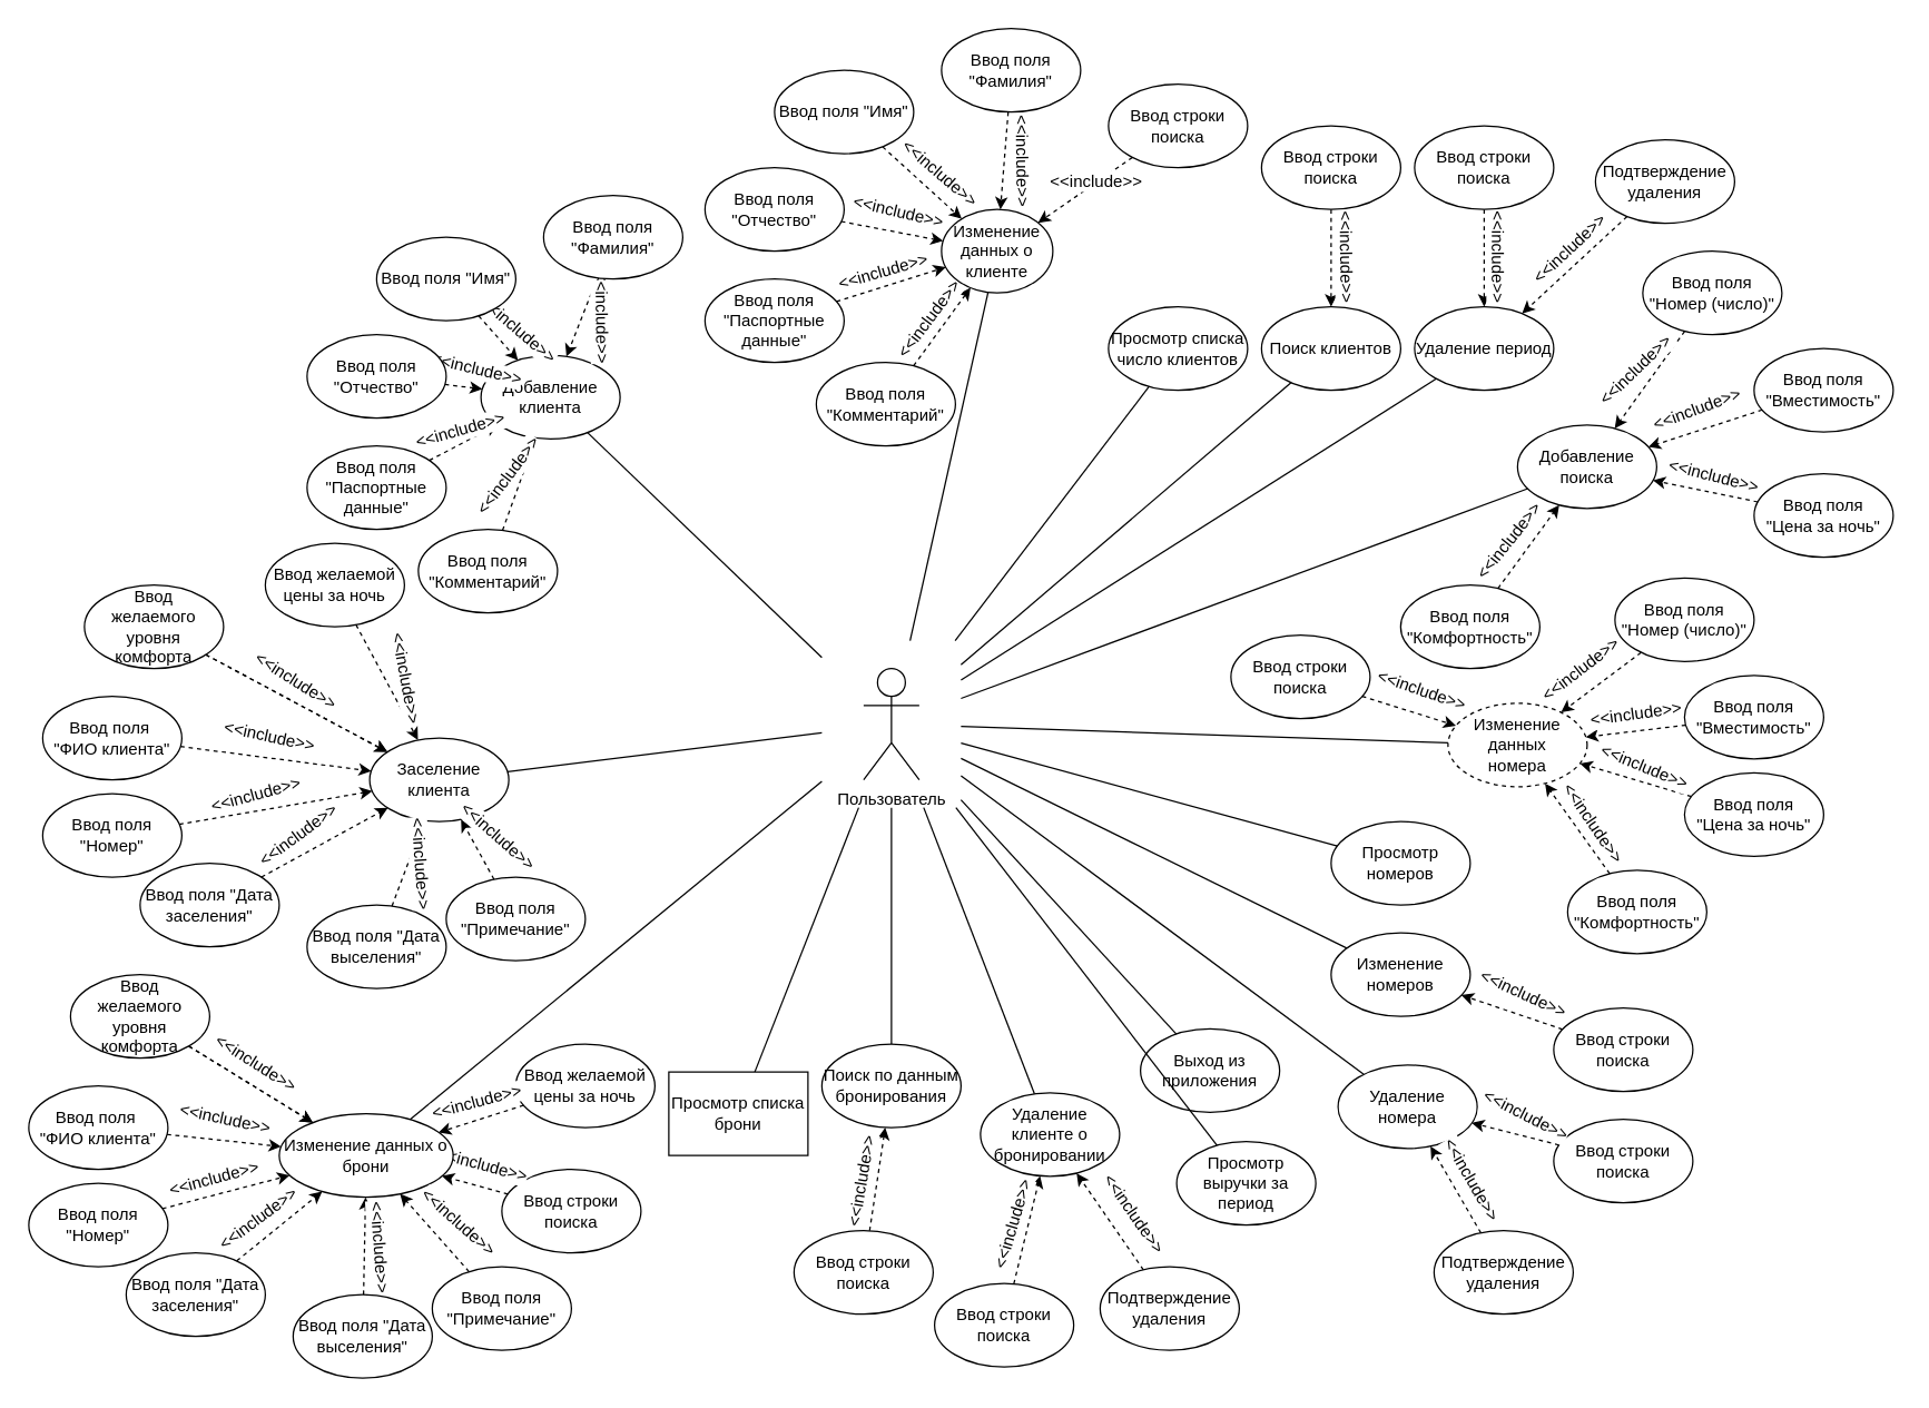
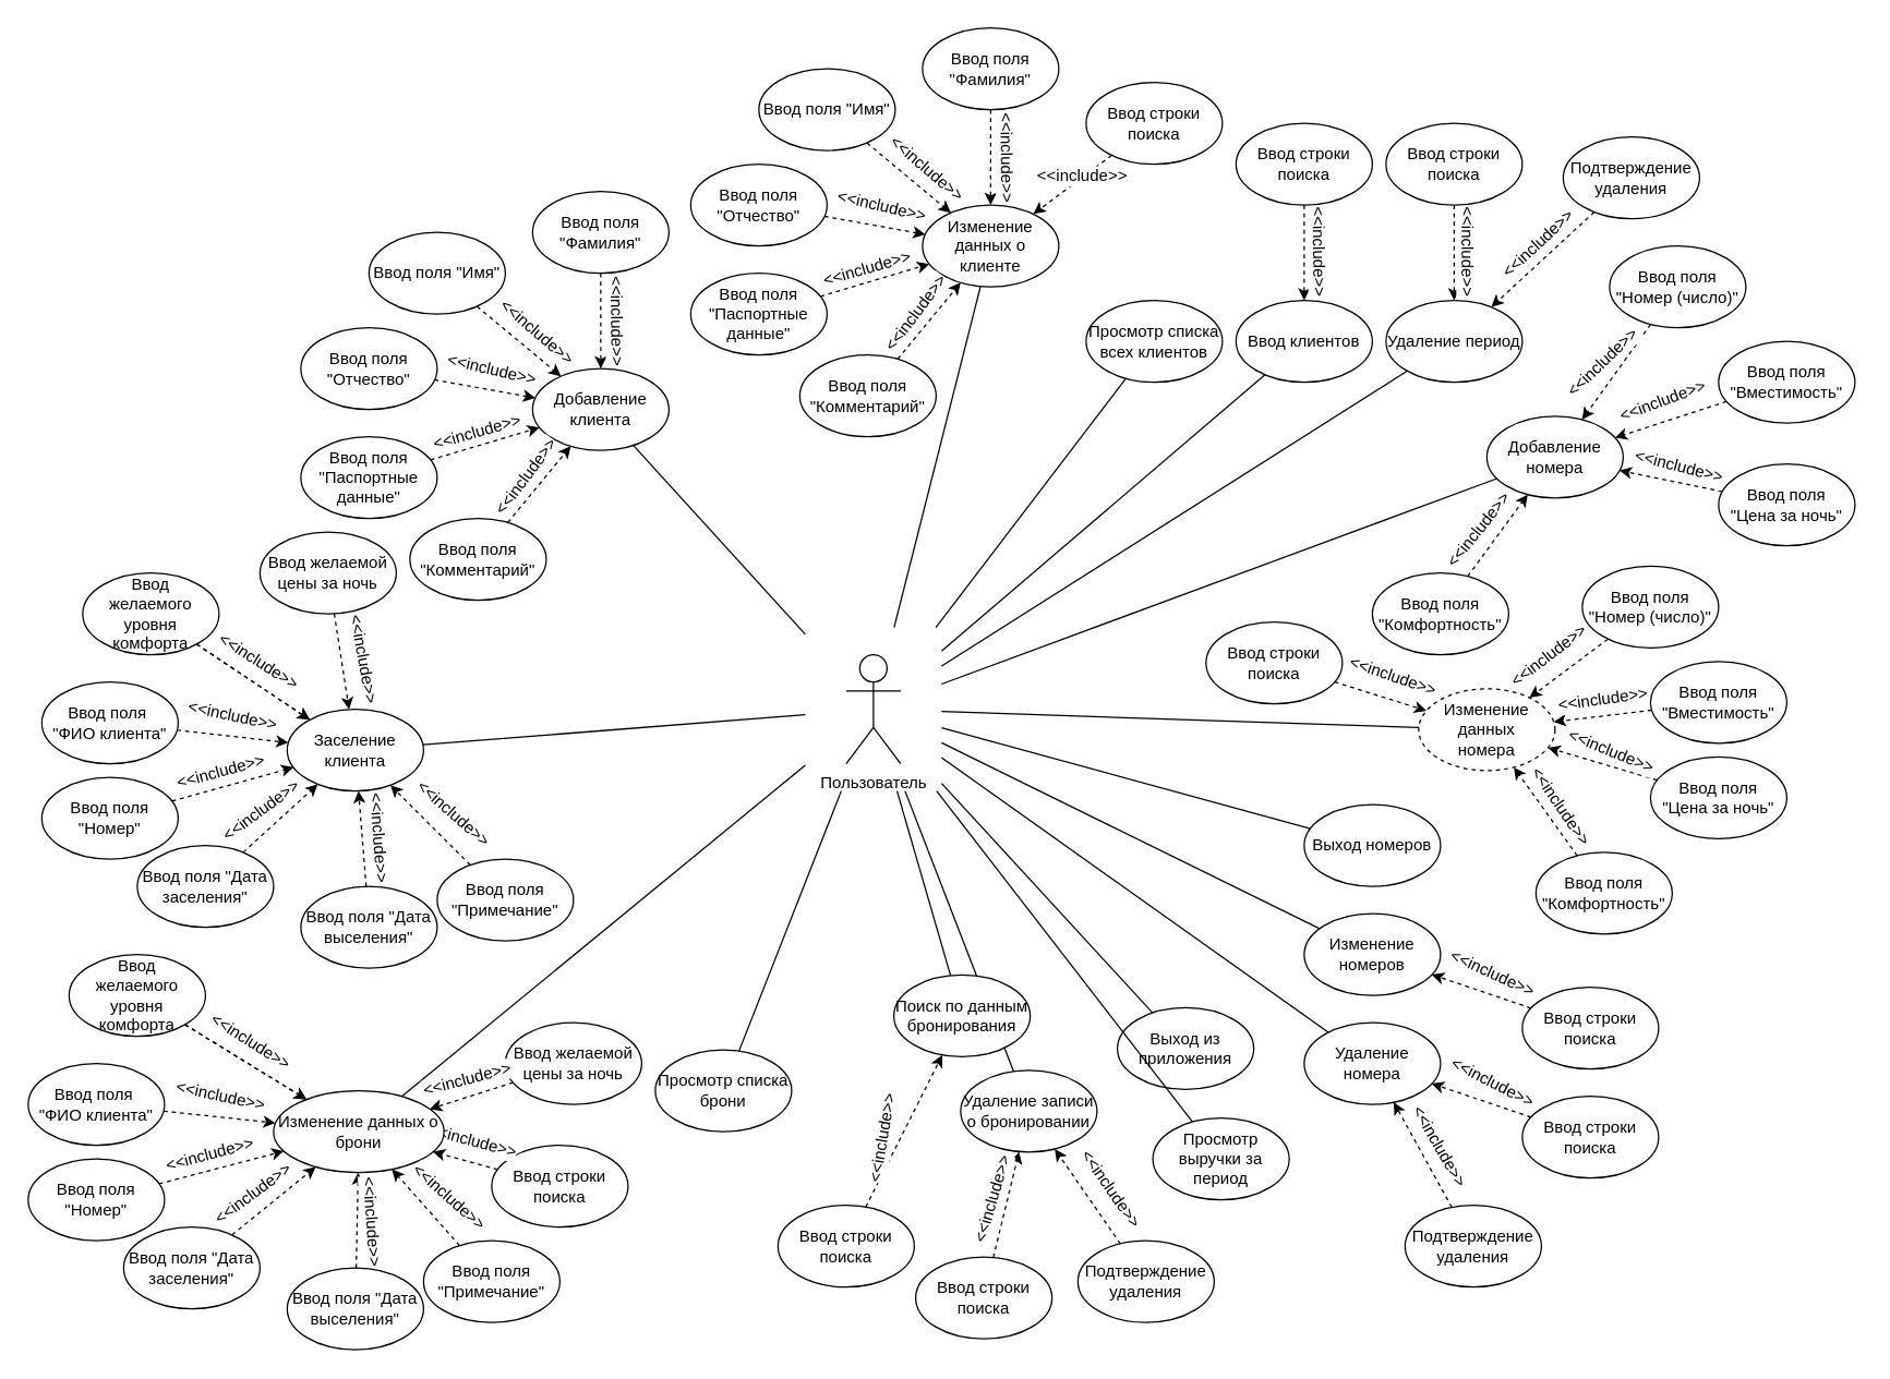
- <mxCell id="106" value="Изменение данных о клиенте" style="ellipse;whiteSpace=wrap;html=1;" vertex="1" parent="105"><mxGeometry x="170" y="130" width="80" height="60" as="geometry" /></mxCell>
+ <mxCell id="106" value="Изменение данных о клиенте" style="ellipse;whiteSpace=wrap;html=1;" vertex="1" parent="105"><mxGeometry x="170" y="130" width="100" height="60" as="geometry" /></mxCell>
- <mxCell id="8" value="Просмотр списка число клиентов" style="ellipse;whiteSpace=wrap;html=1;" parent="1" vertex="1"><mxGeometry x="796" y="220" width="100" height="60" as="geometry" /></mxCell>
+ <mxCell id="8" value="Просмотр списка всех клиентов" style="ellipse;whiteSpace=wrap;html=1;" parent="1" vertex="1"><mxGeometry x="796" y="220" width="100" height="60" as="geometry" /></mxCell>
- <mxCell id="10" value="Поиск клиентов" style="ellipse;whiteSpace=wrap;html=1;" parent="1" vertex="1"><mxGeometry x="906" y="220" width="100" height="60" as="geometry" /></mxCell>
+ <mxCell id="10" value="Ввод клиентов" style="ellipse;whiteSpace=wrap;html=1;" parent="1" vertex="1"><mxGeometry x="906" y="220" width="100" height="60" as="geometry" /></mxCell>
- <mxCell id="61" value="Добавление клиента" style="ellipse;whiteSpace=wrap;html=1;" parent="60" vertex="1"><mxGeometry x="125" y="115" width="100" height="60" as="geometry" /></mxCell>
+ <mxCell id="61" value="Добавление клиента" style="ellipse;whiteSpace=wrap;html=1;" parent="60" vertex="1"><mxGeometry x="170" y="130" width="100" height="60" as="geometry" /></mxCell>
- <mxCell id="169" value="Добавление&lt;br&gt;поиска" style="ellipse;whiteSpace=wrap;html=1;" parent="168" vertex="1"><mxGeometry x="110" y="115" width="100" height="60" as="geometry" /></mxCell>
+ <mxCell id="169" value="Добавление&lt;br&gt;номера" style="ellipse;whiteSpace=wrap;html=1;" parent="168" vertex="1"><mxGeometry x="110" y="115" width="100" height="60" as="geometry" /></mxCell>
- <mxCell id="78" value="Заселение клиента" style="ellipse;whiteSpace=wrap;html=1;" parent="77" vertex="1"><mxGeometry x="235" y="140" width="100" height="60" as="geometry" /></mxCell>
+ <mxCell id="78" value="Заселение клиента" style="ellipse;whiteSpace=wrap;html=1;" parent="77" vertex="1"><mxGeometry x="180" y="130" width="100" height="60" as="geometry" /></mxCell>
- <mxCell id="19" value="Просмотр номеров" style="ellipse;whiteSpace=wrap;html=1;" parent="1" vertex="1"><mxGeometry x="956" y="590" width="100" height="60" as="geometry" /></mxCell>
+ <mxCell id="19" value="Выход номеров" style="ellipse;whiteSpace=wrap;html=1;" parent="1" vertex="1"><mxGeometry x="956" y="590" width="100" height="60" as="geometry" /></mxCell>
- <mxCell id="25" value="Поиск по данным бронирования" style="ellipse;whiteSpace=wrap;html=1;" parent="1" vertex="1"><mxGeometry x="590" y="750" width="100" height="60" as="geometry" /></mxCell>
+ <mxCell id="25" value="Поиск по данным бронирования" style="ellipse;whiteSpace=wrap;html=1;" parent="1" vertex="1"><mxGeometry x="655" y="715" width="100" height="60" as="geometry" /></mxCell>
- <mxCell id="15" value="Удаление номера" style="ellipse;whiteSpace=wrap;html=1;" parent="1" vertex="1"><mxGeometry x="961" y="765" width="100" height="60" as="geometry" /></mxCell>
+ <mxCell id="15" value="Удаление номера" style="ellipse;whiteSpace=wrap;html=1;" parent="1" vertex="1"><mxGeometry x="956" y="750" width="100" height="60" as="geometry" /></mxCell>
- <mxCell id="27" value="Просмотр списка брони" style="whiteSpace=wrap;html=1;rounded=0;" parent="1" vertex="1"><mxGeometry x="480" y="770" width="100" height="60" as="geometry" /></mxCell>
+ <mxCell id="27" value="Просмотр списка брони" style="ellipse;whiteSpace=wrap;html=1;" parent="1" vertex="1"><mxGeometry x="480" y="770" width="100" height="60" as="geometry" /></mxCell>
- <mxCell id="23" value="Удаление клиенте о бронировании" style="ellipse;whiteSpace=wrap;html=1;" parent="1" vertex="1"><mxGeometry x="704" y="785" width="100" height="60" as="geometry" /></mxCell>
+ <mxCell id="23" value="Удаление записи о бронировании" style="ellipse;whiteSpace=wrap;html=1;" parent="1" vertex="1"><mxGeometry x="704" y="785" width="100" height="60" as="geometry" /></mxCell>
